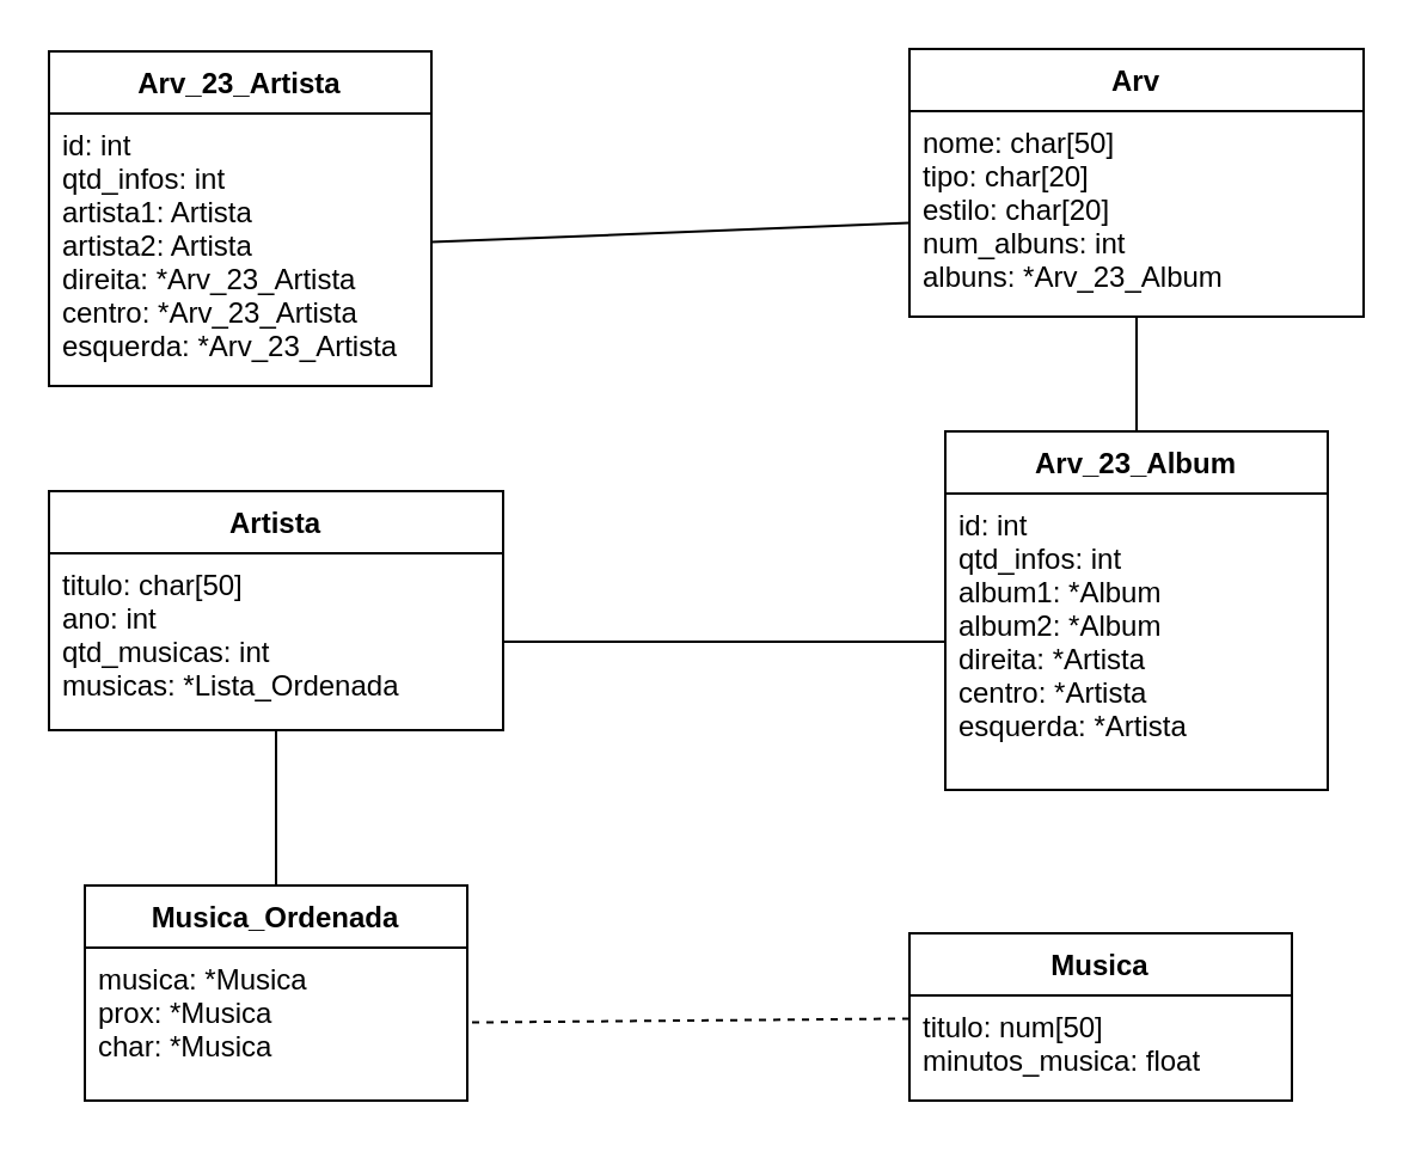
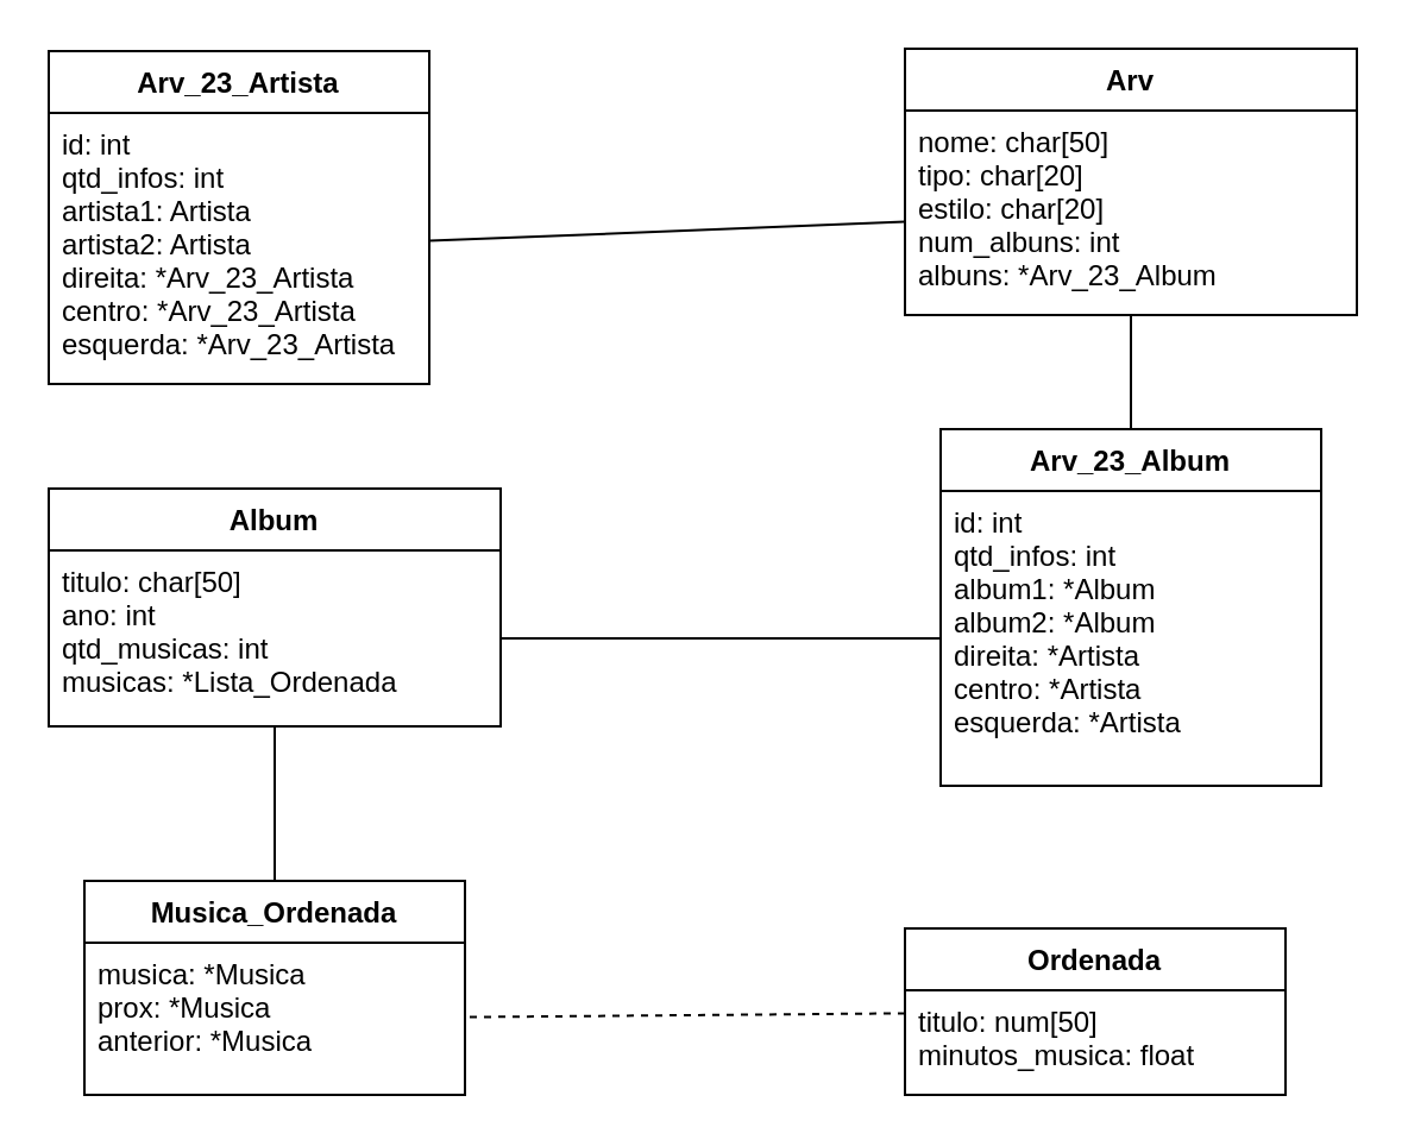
- <mxCell id="4" value="Artista" style="swimlane;fontStyle=1;align=center;verticalAlign=top;childLayout=stackLayout;horizontal=1;startSize=26;horizontalStack=0;resizeParent=1;resizeParentMax=0;resizeLast=0;collapsible=1;marginBottom=0;" parent="1" vertex="1"><mxGeometry x="20" y="205" width="190" height="100" as="geometry" /></mxCell>
+ <mxCell id="4" value="Album" style="swimlane;fontStyle=1;align=center;verticalAlign=top;childLayout=stackLayout;horizontal=1;startSize=26;horizontalStack=0;resizeParent=1;resizeParentMax=0;resizeLast=0;collapsible=1;marginBottom=0;" parent="1" vertex="1"><mxGeometry x="20" y="205" width="190" height="100" as="geometry" /></mxCell>
- <mxCell id="7" value="Musica" style="swimlane;fontStyle=1;align=center;verticalAlign=top;childLayout=stackLayout;horizontal=1;startSize=26;horizontalStack=0;resizeParent=1;resizeParentMax=0;resizeLast=0;collapsible=1;marginBottom=0;" parent="1" vertex="1"><mxGeometry x="380" y="390" width="160" height="70" as="geometry" /></mxCell>
+ <mxCell id="7" value="Ordenada" style="swimlane;fontStyle=1;align=center;verticalAlign=top;childLayout=stackLayout;horizontal=1;startSize=26;horizontalStack=0;resizeParent=1;resizeParentMax=0;resizeLast=0;collapsible=1;marginBottom=0;" parent="1" vertex="1"><mxGeometry x="380" y="390" width="160" height="70" as="geometry" /></mxCell>
- <mxCell id="11" value="musica: *Musica&#10;prox: *Musica&#10;char: *Musica" style="text;strokeColor=none;fillColor=none;align=left;verticalAlign=top;spacingLeft=4;spacingRight=4;overflow=hidden;rotatable=0;points=[[0,0.5],[1,0.5]];portConstraint=eastwest;" parent="10" vertex="1"><mxGeometry y="26" width="160" height="64" as="geometry" /></mxCell>
+ <mxCell id="11" value="musica: *Musica&#10;prox: *Musica&#10;anterior: *Musica" style="text;strokeColor=none;fillColor=none;align=left;verticalAlign=top;spacingLeft=4;spacingRight=4;overflow=hidden;rotatable=0;points=[[0,0.5],[1,0.5]];portConstraint=eastwest;" parent="10" vertex="1"><mxGeometry y="26" width="160" height="64" as="geometry" /></mxCell>
